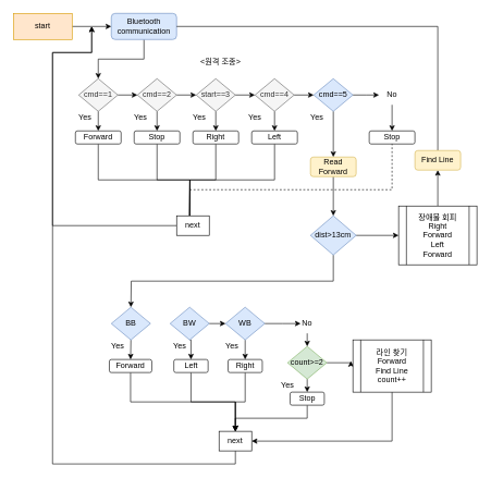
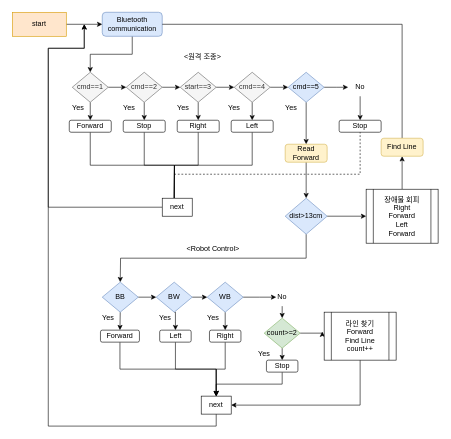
+ <mxCell id="77" value="&amp;lt;Robot Control&amp;gt;" style="text;html=1;strokeColor=none;fillColor=none;align=center;verticalAlign=middle;whiteSpace=wrap;rounded=0;" vertex="1" parent="1"><mxGeometry x="300" y="400" width="110" height="30" as="geometry" /></mxCell>
+ <mxCell id="50" style="edgeStyle=orthogonalEdgeStyle;rounded=0;orthogonalLoop=1;jettySize=auto;html=1;exitX=1;exitY=0.5;exitDx=0;exitDy=0;entryX=0;entryY=0.5;entryDx=0;entryDy=0;endArrow=classic;endFill=1;" edge="1" parent="1" source="52" target="55"><mxGeometry relative="1" as="geometry" /></mxCell>
